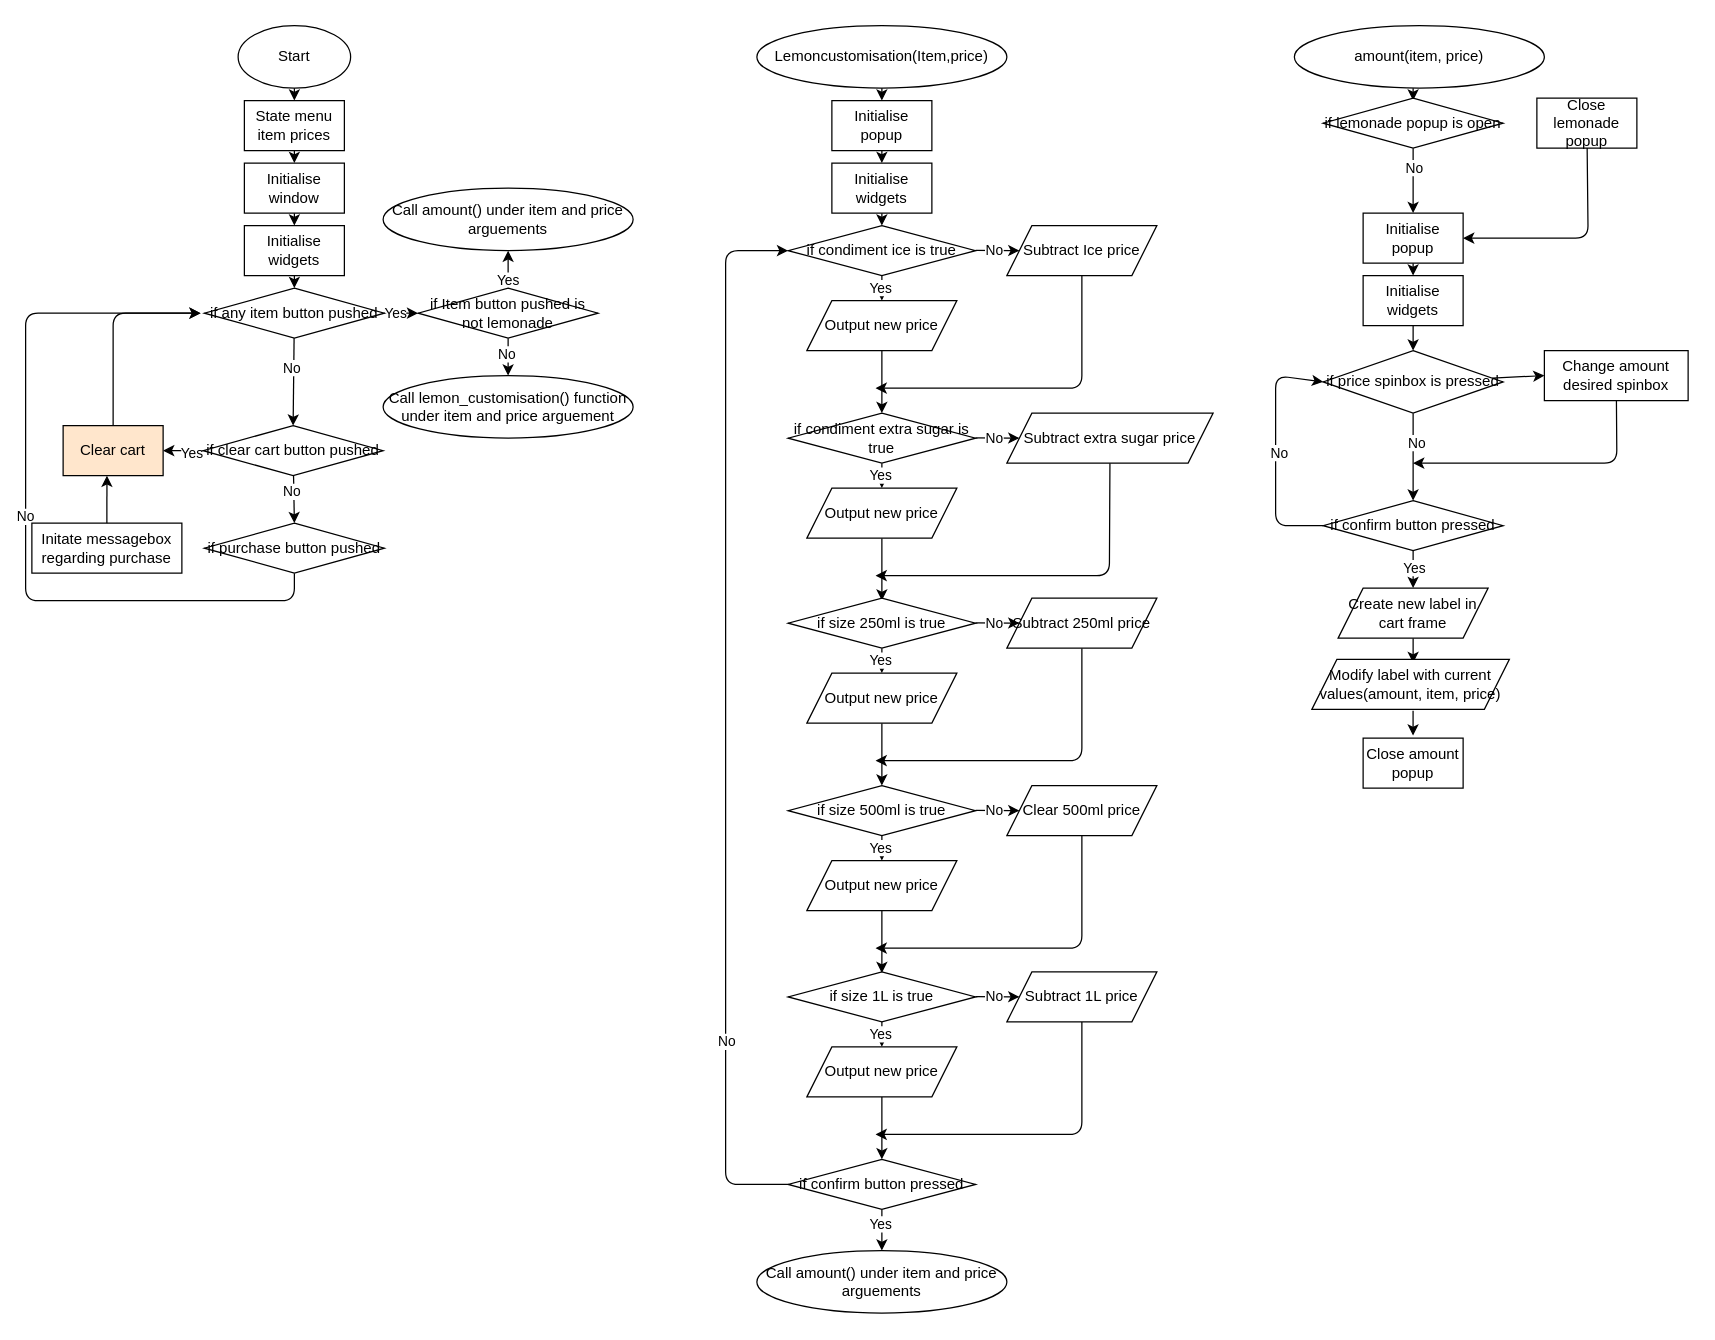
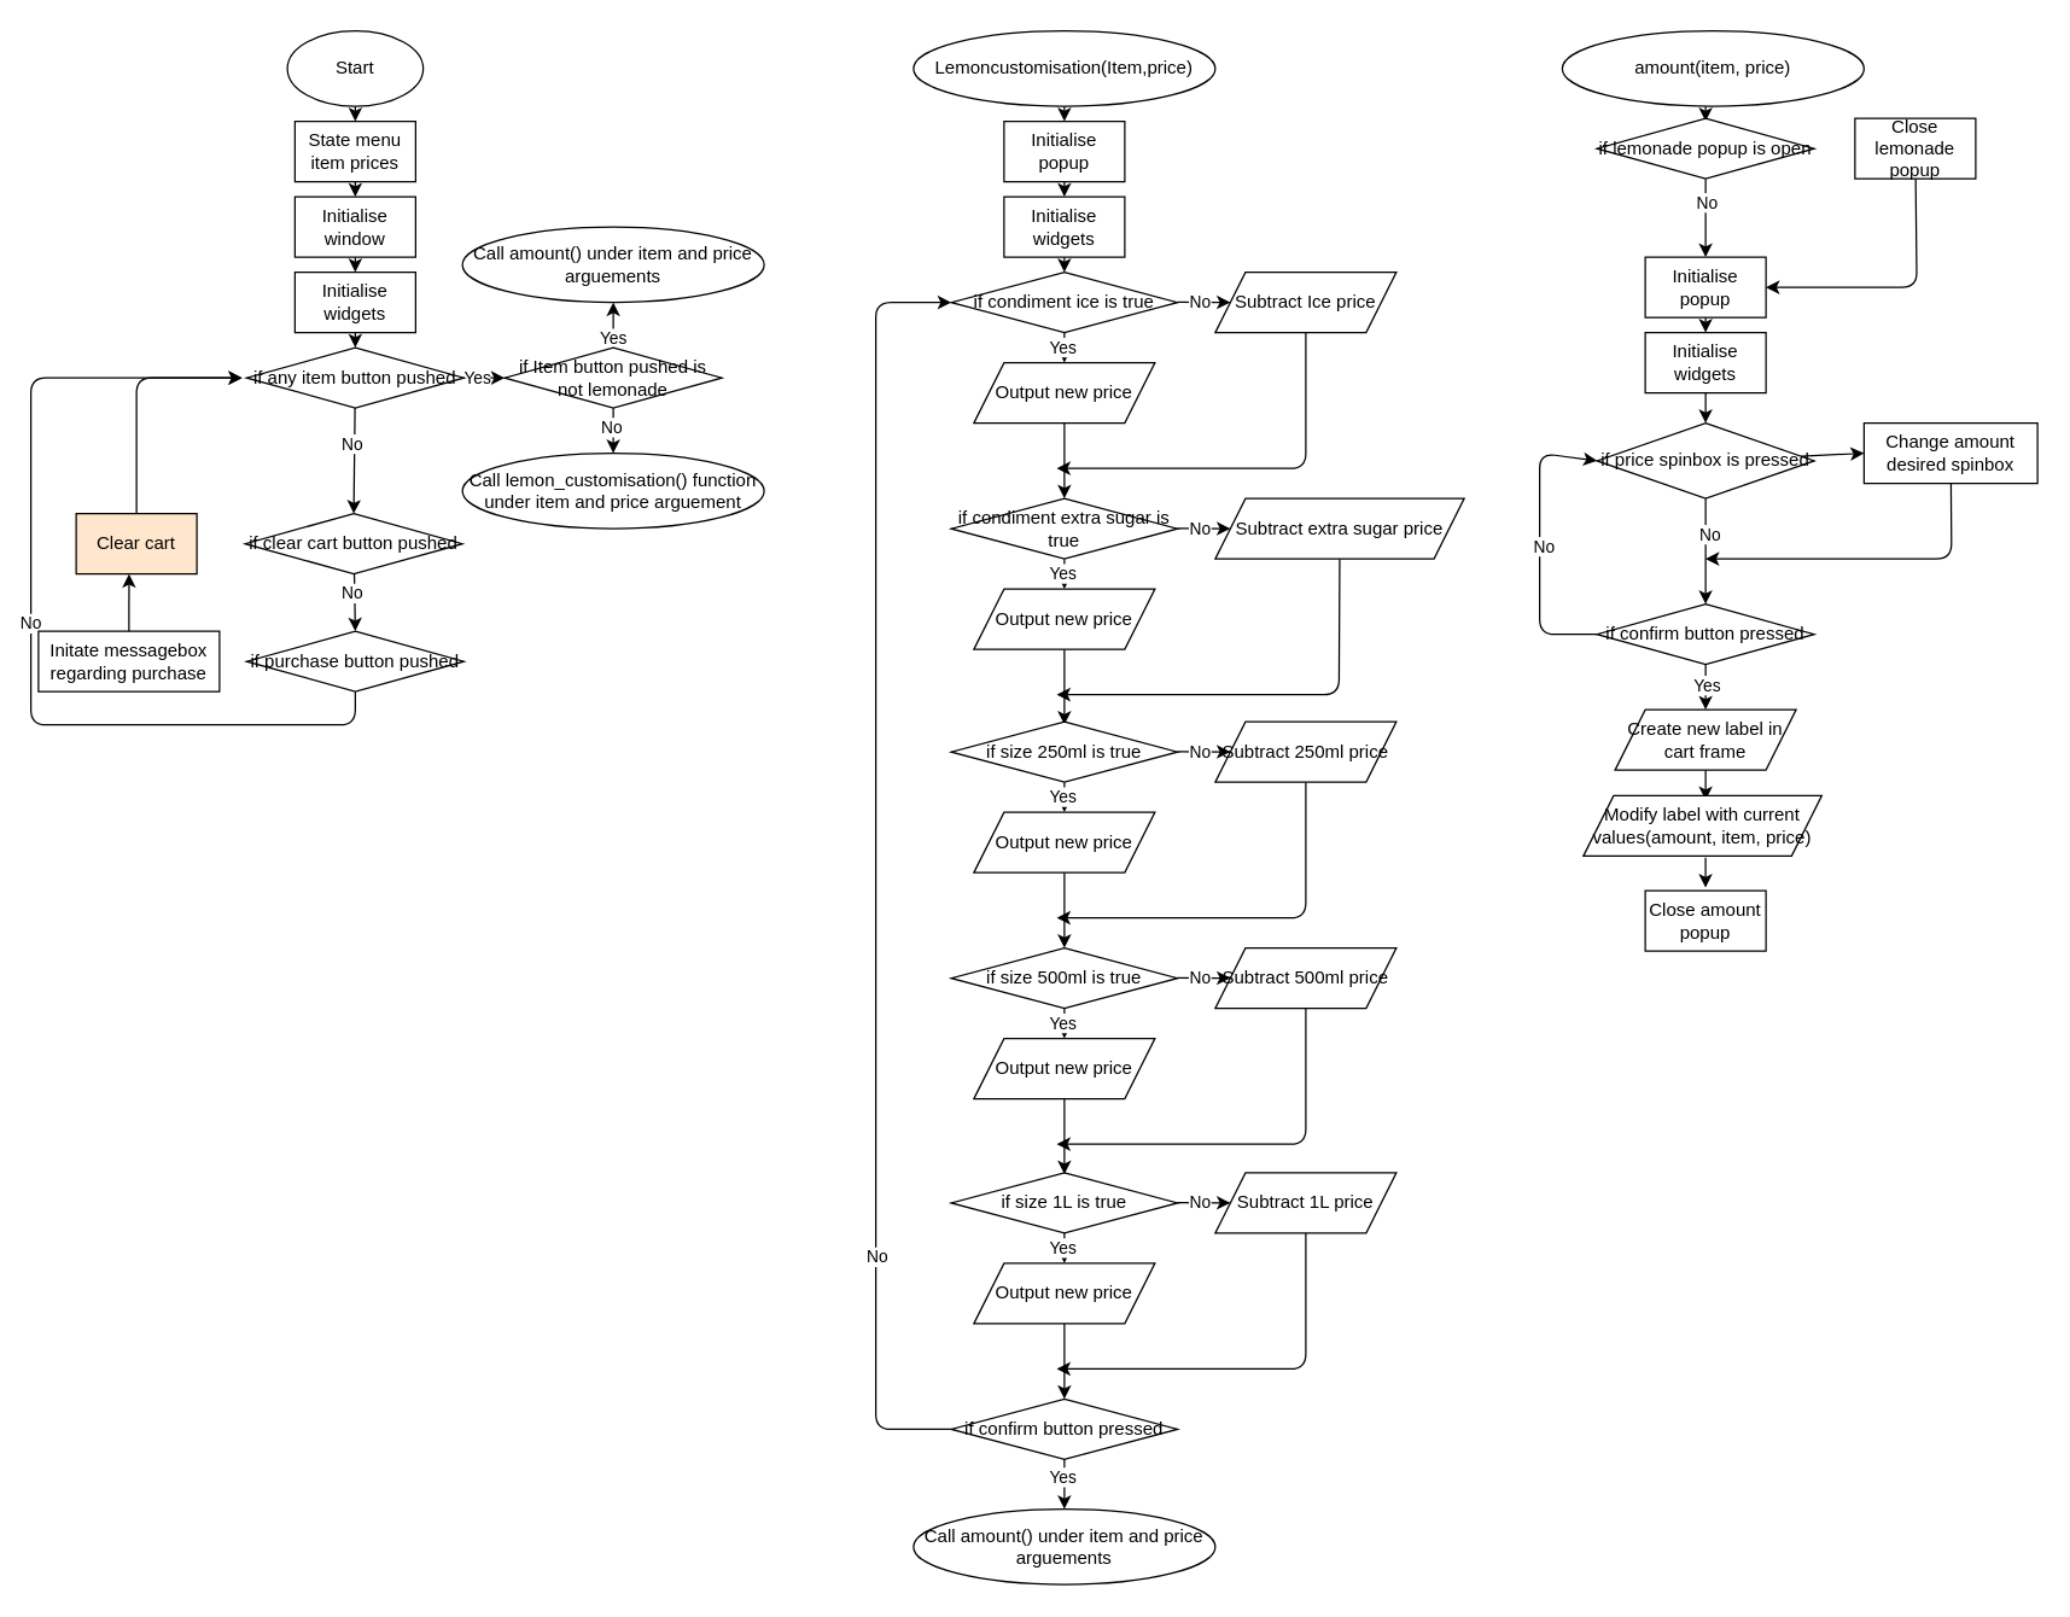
- <mxCell id="108" style="edgeStyle=none;html=1;entryX=1;entryY=0.5;entryDx=0;entryDy=0;" edge="1" parent="1" source="110" target="112"><mxGeometry relative="1" as="geometry"><mxPoint x="340" y="360" as="targetPoint" /></mxGeometry></mxCell>
- <mxCell id="109" value="Yes" style="edgeLabel;html=1;align=center;verticalAlign=middle;resizable=0;points=[];" vertex="1" connectable="0" parent="108"><mxGeometry x="-0.388" y="1" relative="1" as="geometry"><mxPoint as="offset" /></mxGeometry></mxCell>
- <mxCell id="57" value="Clear 500ml price" style="shape=parallelogram;perimeter=parallelogramPerimeter;whiteSpace=wrap;html=1;fixedSize=1;" parent="1" vertex="1"><mxGeometry x="805" y="628" width="120" height="40" as="geometry" /></mxCell>
+ <mxCell id="57" value="Subtract 500ml price" style="shape=parallelogram;perimeter=parallelogramPerimeter;whiteSpace=wrap;html=1;fixedSize=1;" parent="1" vertex="1"><mxGeometry x="805" y="628" width="120" height="40" as="geometry" /></mxCell>
